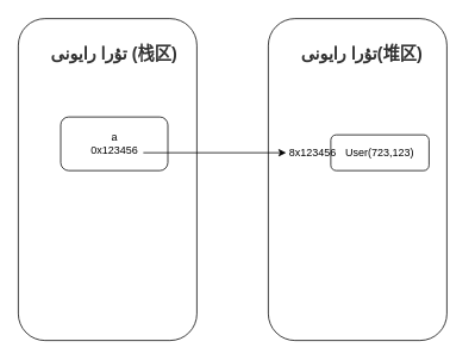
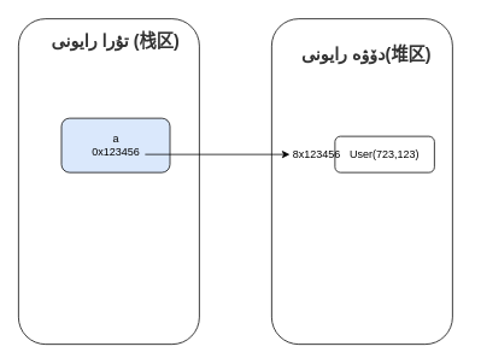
- <mxCell id="3" value="&lt;span style=&quot;color: rgb(50 , 50 , 50) ; font-size: 19px ; font-weight: 700 ; background-color: rgba(255 , 255 , 255 , 0.01)&quot;&gt;تۇرا رايونى (栈区)&lt;/span&gt;" style="text;html=1;strokeColor=none;fillColor=none;align=center;verticalAlign=middle;whiteSpace=wrap;rounded=0;" vertex="1" parent="1"><mxGeometry x="40" y="50" width="175" height="20" as="geometry" /></mxCell>
+ <mxCell id="3" value="&lt;span style=&quot;color: rgb(50 , 50 , 50) ; font-size: 19px ; font-weight: 700 ; background-color: rgba(255 , 255 , 255 , 0.01)&quot;&gt;تۇرا رايونى (栈区)&lt;/span&gt;" style="text;html=1;strokeColor=none;fillColor=none;align=center;verticalAlign=middle;whiteSpace=wrap;rounded=0;" vertex="1" parent="1"><mxGeometry x="40" y="35" width="175" height="20" as="geometry" /></mxCell>
- <mxCell id="5" value="&#10;&#10;&lt;span style=&quot;color: rgb(50, 50, 50); font-size: 19px; font-style: normal; font-weight: 700; letter-spacing: normal; text-align: center; text-indent: 0px; text-transform: none; word-spacing: 0px; background-color: rgba(255, 255, 255, 0.01); display: inline; float: none;&quot;&gt;تۇرا رايونى(堆区)&lt;/span&gt;&#10;&#10;" style="text;html=1;strokeColor=none;fillColor=none;align=center;verticalAlign=middle;whiteSpace=wrap;rounded=0;" vertex="1" parent="1"><mxGeometry x="300" y="30" width="210" height="60" as="geometry" /></mxCell>
+ <mxCell id="5" value="&#10;&#10;&lt;span style=&quot;color: rgb(50, 50, 50); font-size: 19px; font-style: normal; font-weight: 700; letter-spacing: normal; text-align: center; text-indent: 0px; text-transform: none; word-spacing: 0px; background-color: rgba(255, 255, 255, 0.01); display: inline; float: none;&quot;&gt;دۆۋە رايونى(堆区)&lt;/span&gt;&#10;&#10;" style="text;html=1;strokeColor=none;fillColor=none;align=center;verticalAlign=middle;whiteSpace=wrap;rounded=0;" vertex="1" parent="1"><mxGeometry x="300" y="30" width="210" height="60" as="geometry" /></mxCell>
- <mxCell id="6" value="a&lt;br&gt;0x123456" style="rounded=1;whiteSpace=wrap;html=1;" vertex="1" parent="1"><mxGeometry x="67.5" y="130" width="120" height="60" as="geometry" /></mxCell>
+ <mxCell id="6" value="a&lt;br&gt;0x123456" style="rounded=1;whiteSpace=wrap;html=1;fillColor=#dae8fc;" vertex="1" parent="1"><mxGeometry x="67.5" y="130" width="120" height="60" as="geometry" /></mxCell>
